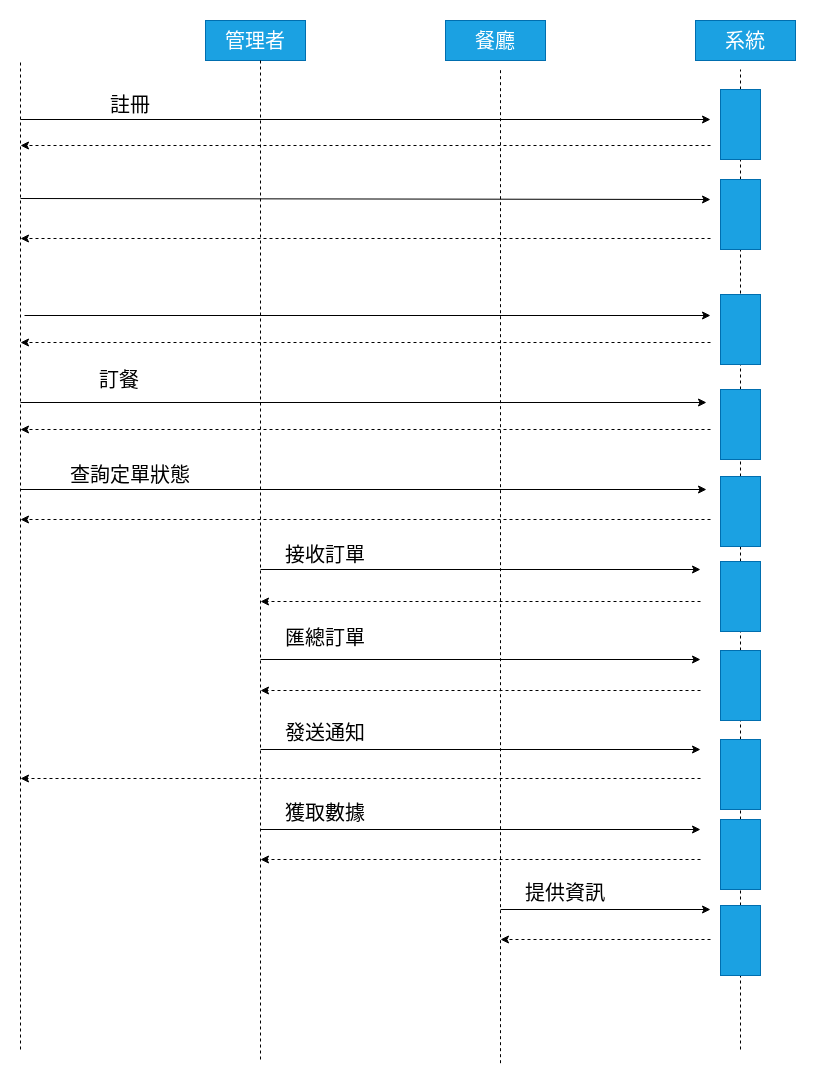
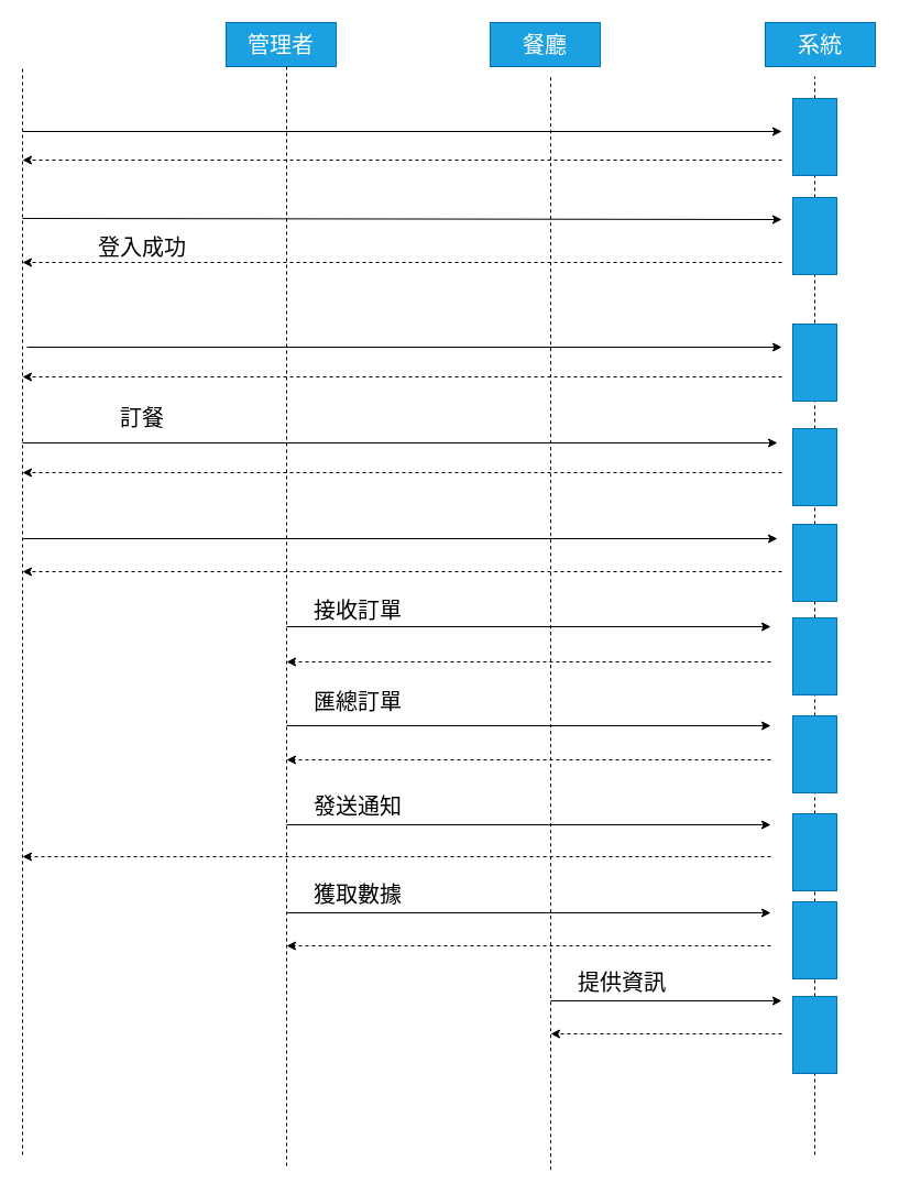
- <mxCell id="10" value="註冊" style="text;html=1;strokeColor=none;fillColor=none;align=center;verticalAlign=middle;whiteSpace=wrap;rounded=0;fontSize=20;" vertex="1" parent="1"><mxGeometry x="100" y="89" width="60" height="30" as="geometry" /></mxCell>
+ <mxCell id="14" value="登入成功" style="text;html=1;strokeColor=none;fillColor=none;align=center;verticalAlign=middle;whiteSpace=wrap;rounded=0;fontSize=20;" vertex="1" parent="1"><mxGeometry x="79" y="209" width="100" height="30" as="geometry" /></mxCell>
- <mxCell id="18" value="訂餐" style="text;html=1;strokeColor=none;fillColor=none;align=center;verticalAlign=middle;whiteSpace=wrap;rounded=0;fontSize=20;" vertex="1" parent="1"><mxGeometry x="54" y="364" width="130" height="30" as="geometry" /></mxCell>
+ <mxCell id="18" value="訂餐" style="text;html=1;strokeColor=none;fillColor=none;align=center;verticalAlign=middle;whiteSpace=wrap;rounded=0;fontSize=20;" vertex="1" parent="1"><mxGeometry x="64" y="364" width="130" height="30" as="geometry" /></mxCell>
- <mxCell id="22" value="查詢定單狀態" style="text;html=1;strokeColor=none;fillColor=none;align=center;verticalAlign=middle;whiteSpace=wrap;rounded=0;fontSize=20;" vertex="1" parent="1"><mxGeometry x="65" y="459" width="130" height="30" as="geometry" /></mxCell>
